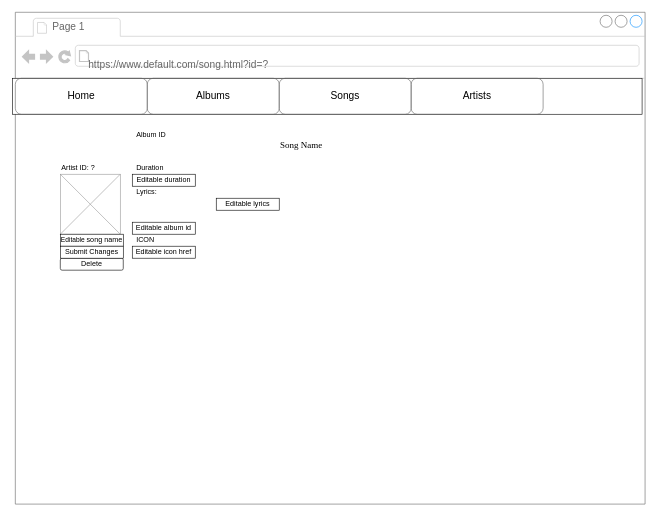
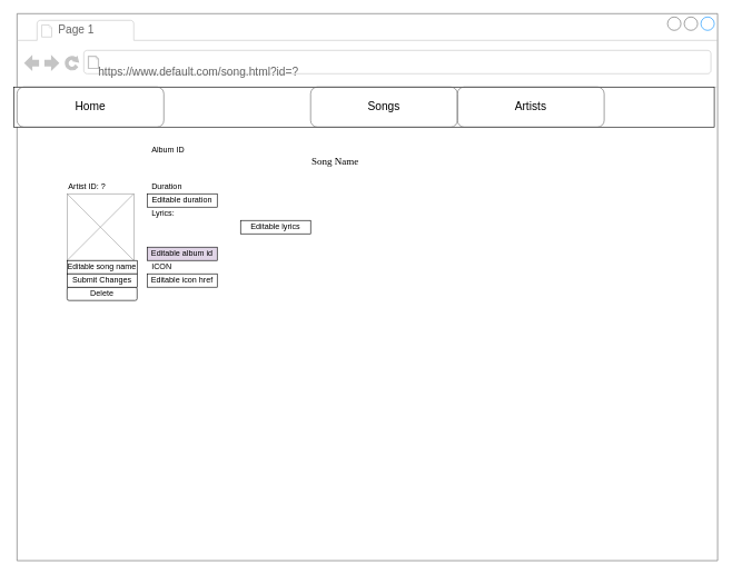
- <mxCell id="8" value="Albums" style="strokeWidth=1;shadow=0;dashed=0;align=center;html=1;shape=mxgraph.mockup.buttons.button;strokeColor=#666666;mainText=;buttonStyle=round;fontSize=17;fontStyle=0;fillColor=none;whiteSpace=wrap;rounded=0;labelBackgroundColor=none;" parent="2" vertex="1"><mxGeometry x="220" y="110" width="220" height="60" as="geometry" /></mxCell>
- <mxCell id="21" value="Editable album id" style="rounded=0;whiteSpace=wrap;html=1;" vertex="1" parent="2"><mxGeometry x="195" y="350" width="105" height="20" as="geometry" /></mxCell>
+ <mxCell id="21" value="Editable album id" style="rounded=0;whiteSpace=wrap;html=1;fillColor=#e1d5e7;" vertex="1" parent="2"><mxGeometry x="195" y="350" width="105" height="20" as="geometry" /></mxCell>
